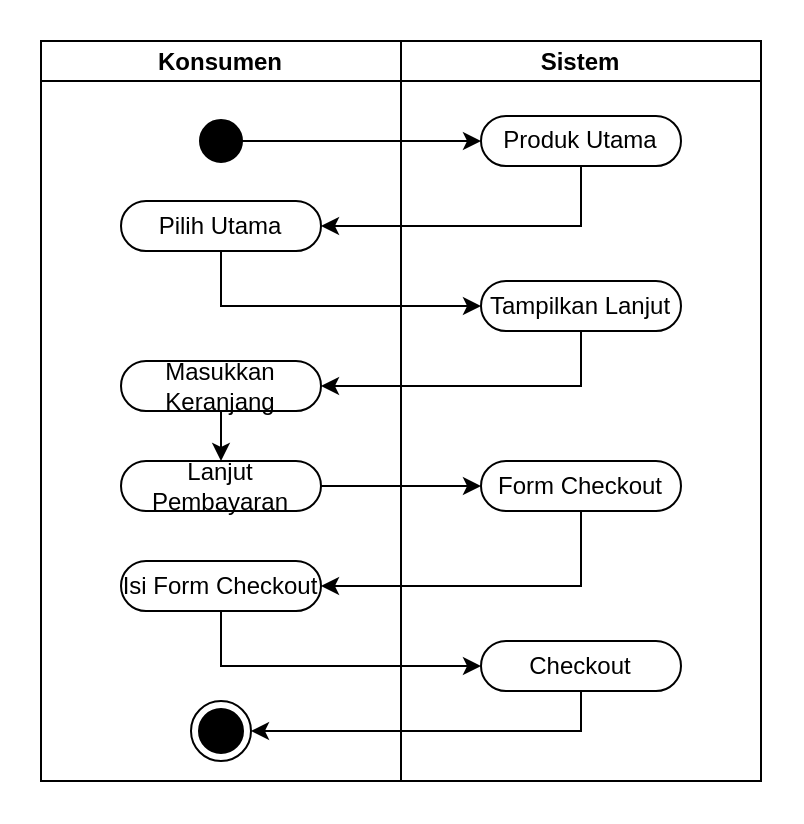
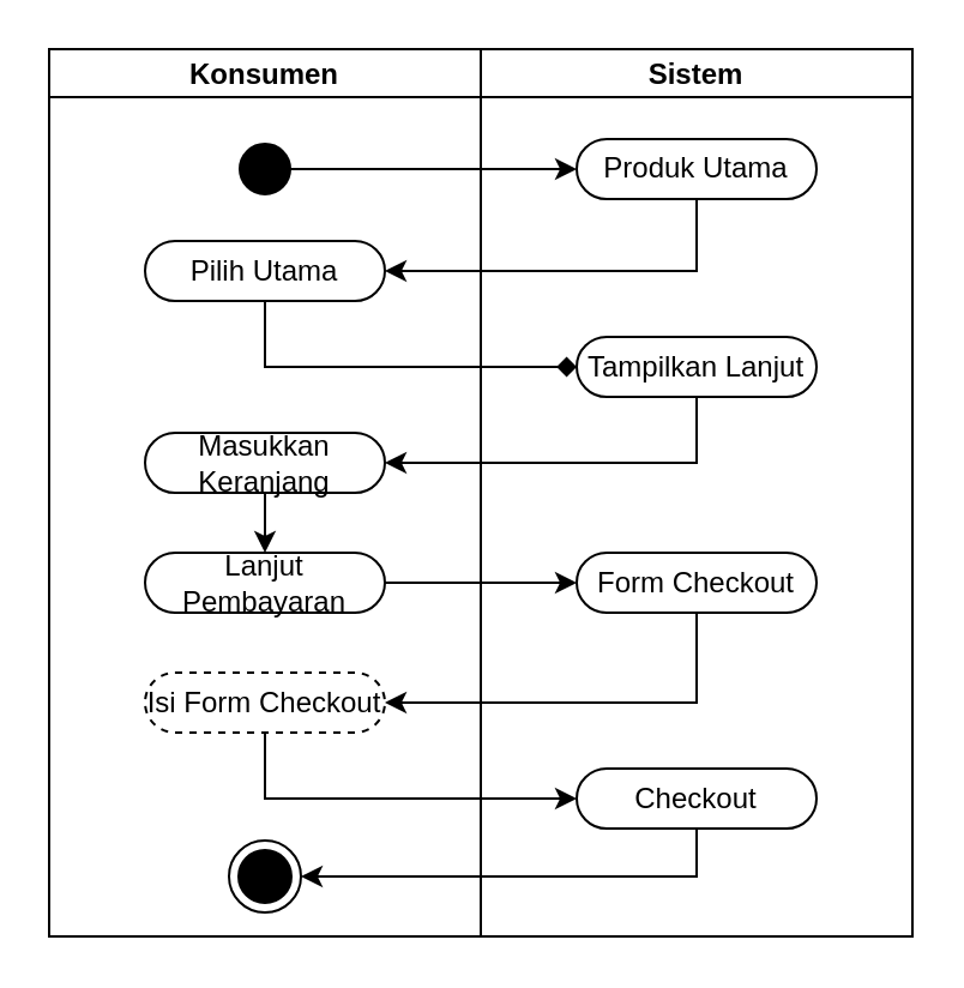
- <mxCell id="17" style="edgeStyle=orthogonalEdgeStyle;rounded=0;orthogonalLoop=1;jettySize=auto;html=1;exitX=0.5;exitY=1;exitDx=0;exitDy=0;entryX=0;entryY=0.5;entryDx=0;entryDy=0;fontSize=10;" edge="1" parent="1" source="4" target="12"><mxGeometry relative="1" as="geometry" /></mxCell>
+ <mxCell id="17" style="edgeStyle=orthogonalEdgeStyle;rounded=0;orthogonalLoop=1;jettySize=auto;html=1;exitX=0.5;exitY=1;exitDx=0;exitDy=0;entryX=0;entryY=0.5;entryDx=0;entryDy=0;fontSize=10;endArrow=diamond;" edge="1" parent="1" source="4" target="12"><mxGeometry relative="1" as="geometry" /></mxCell>
- <mxCell id="8" value="Isi Form Checkout" style="rounded=1;whiteSpace=wrap;html=1;strokeColor=default;fillColor=none;arcSize=50;" vertex="1" parent="2"><mxGeometry x="40" y="260" width="100" height="25" as="geometry" /></mxCell>
+ <mxCell id="8" value="Isi Form Checkout" style="rounded=1;whiteSpace=wrap;html=1;strokeColor=default;fillColor=none;arcSize=50;dashed=1;" vertex="1" parent="2"><mxGeometry x="40" y="260" width="100" height="25" as="geometry" /></mxCell>
